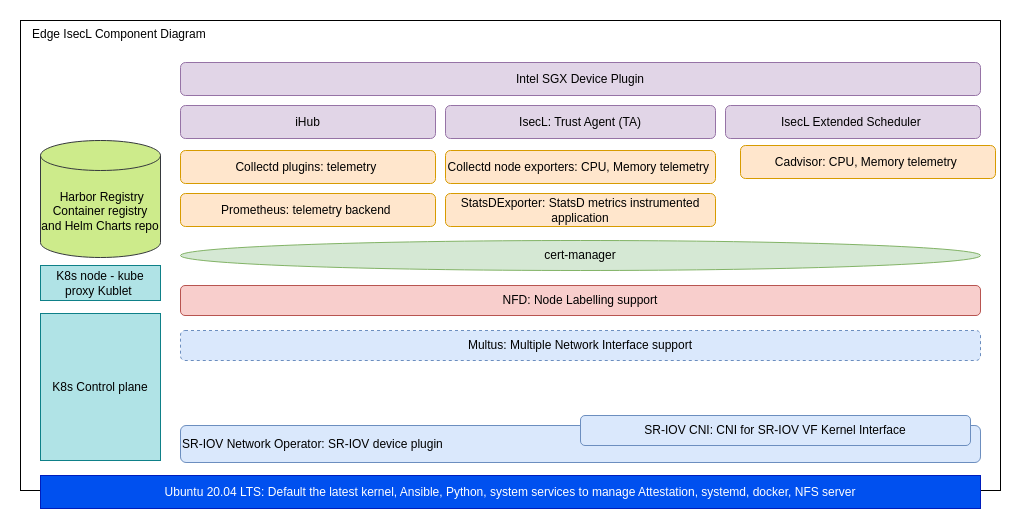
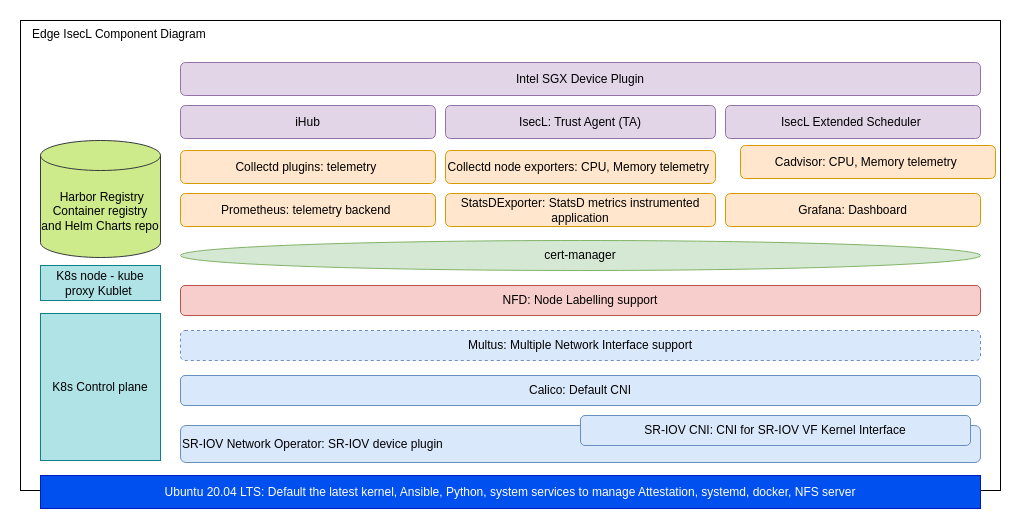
+ <mxCell id="17" value="Grafana: Dashboard" style="rounded=1;whiteSpace=wrap;html=1;align=center;fillColor=#ffe6cc;strokeColor=#d79b00;" parent="1" vertex="1"><mxGeometry x="725" y="193" width="255" height="33" as="geometry" /></mxCell>
+ <mxCell id="7" value="Calico: Default CNI" style="rounded=1;whiteSpace=wrap;html=1;align=center;fillColor=#dae8fc;strokeColor=#6c8ebf;" parent="1" vertex="1"><mxGeometry x="180" y="375" width="800" height="30" as="geometry" /></mxCell>
